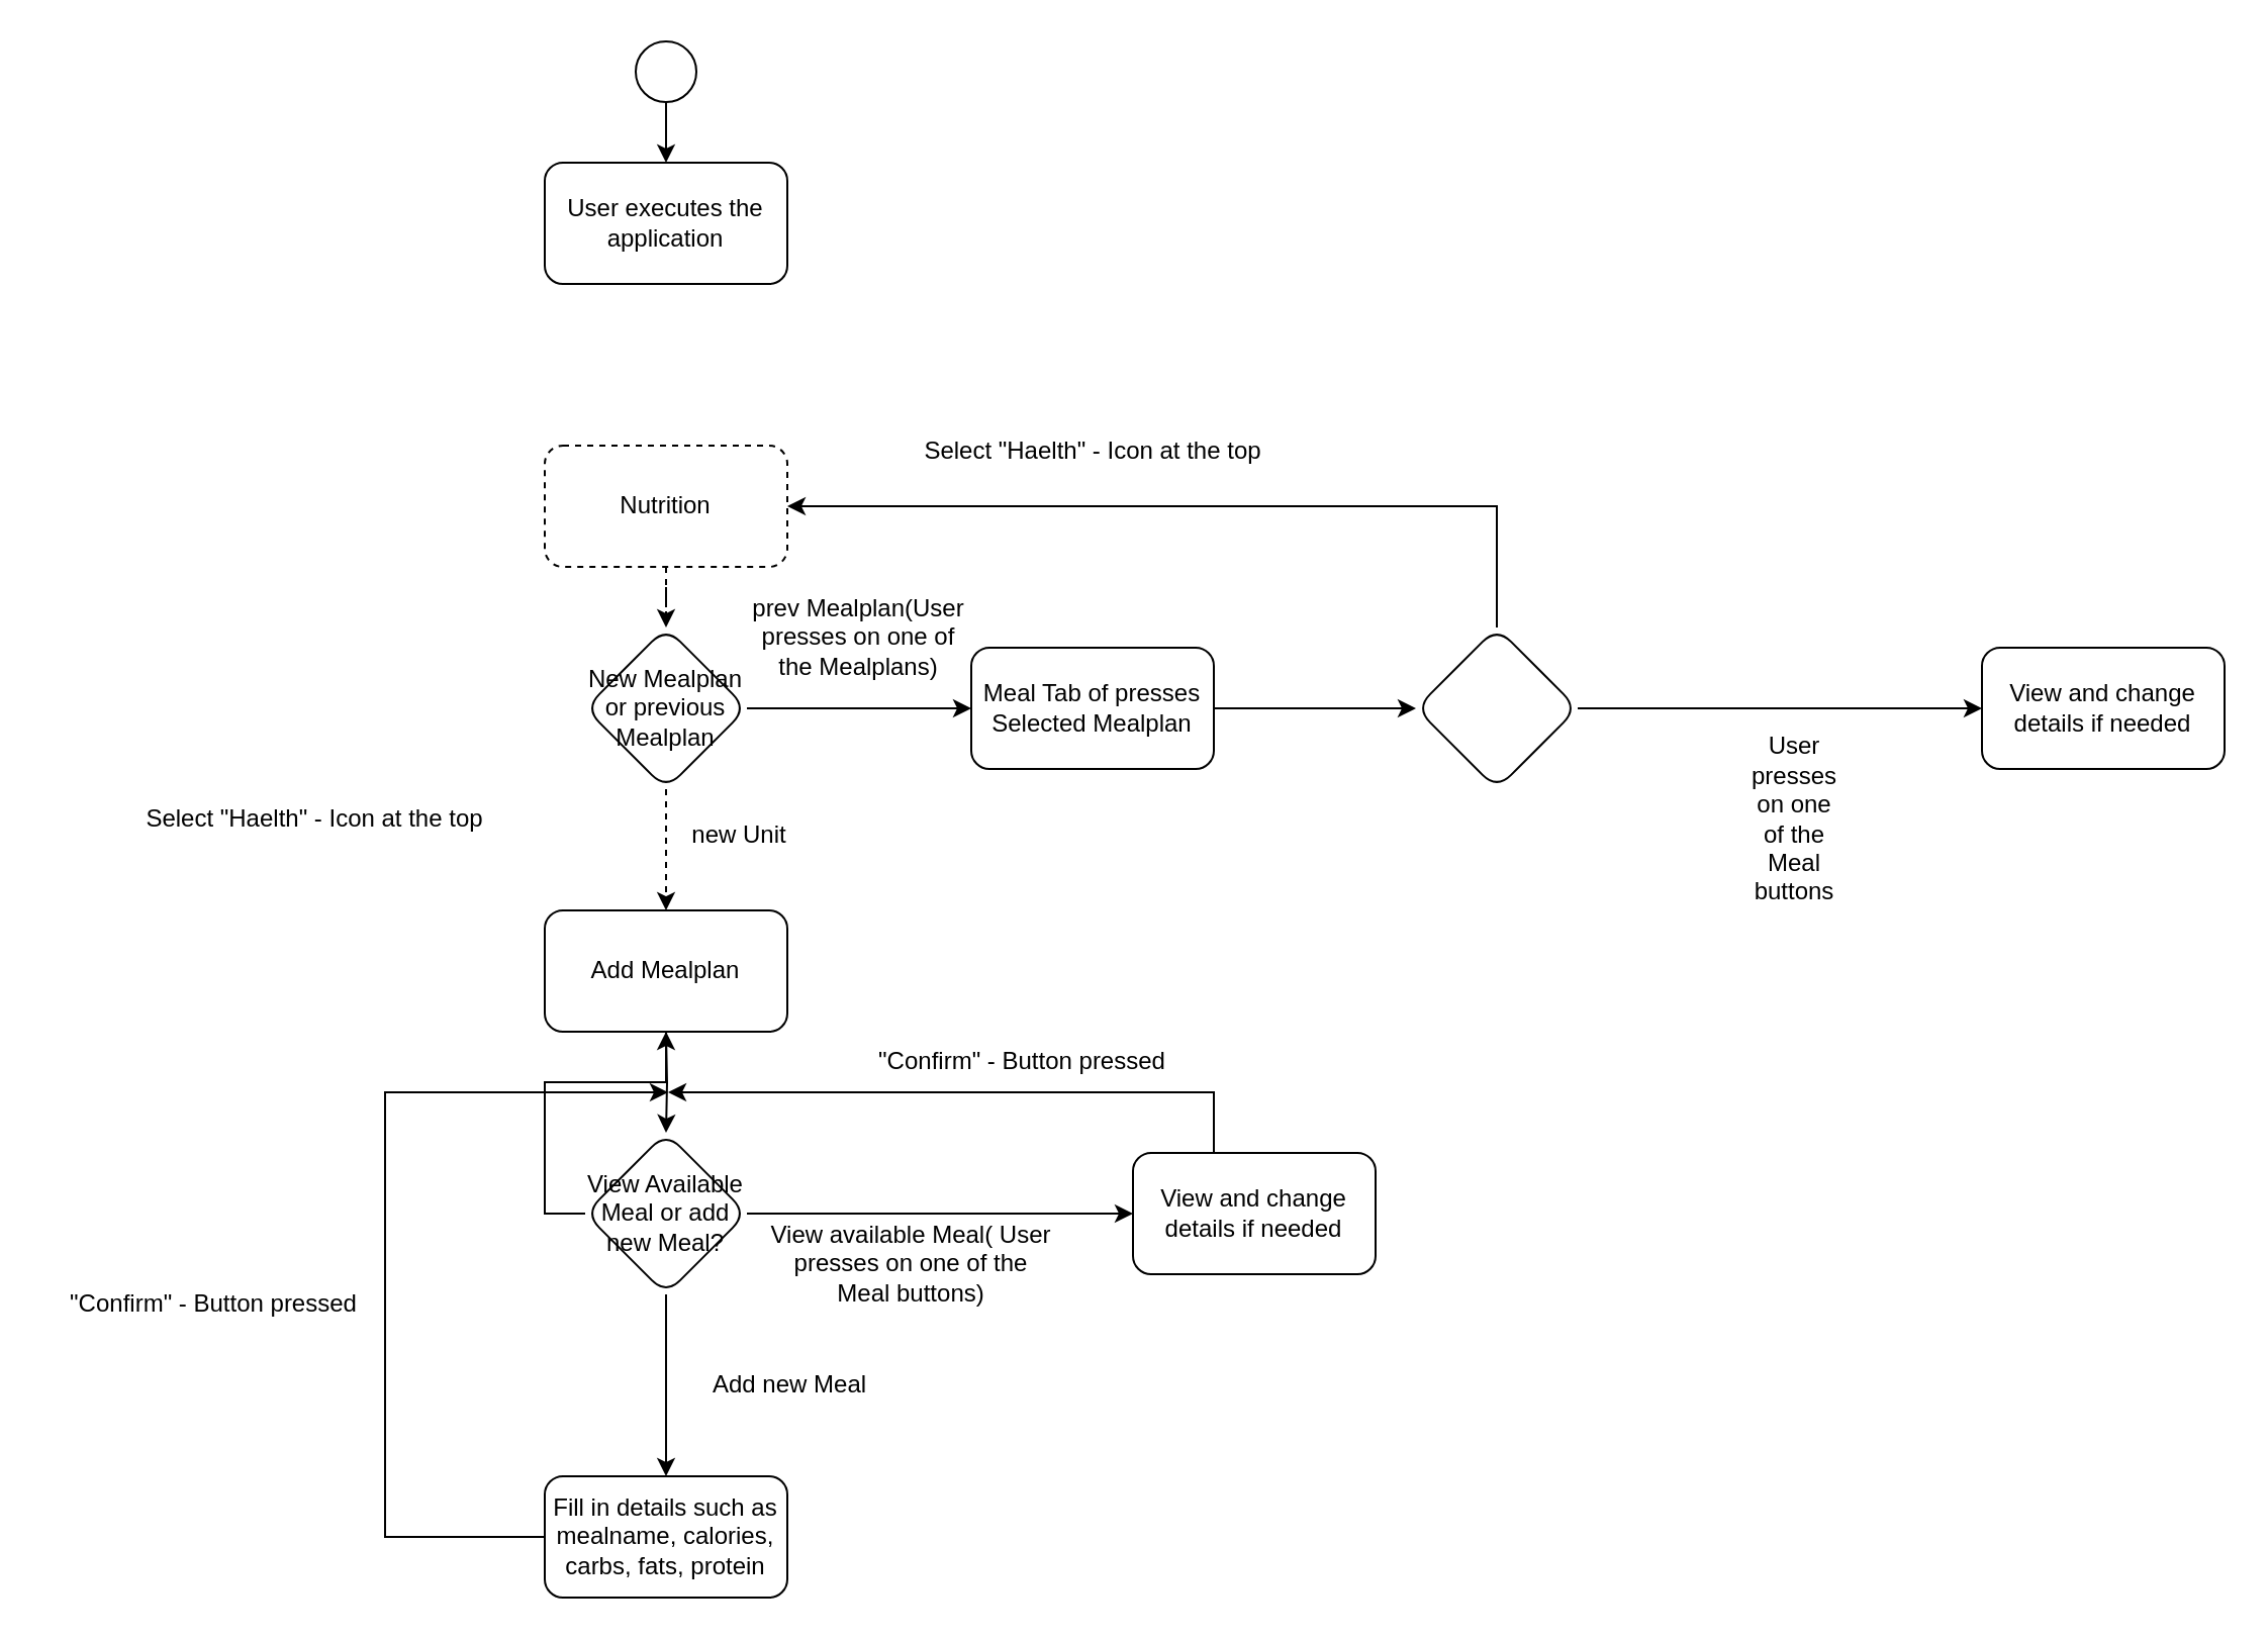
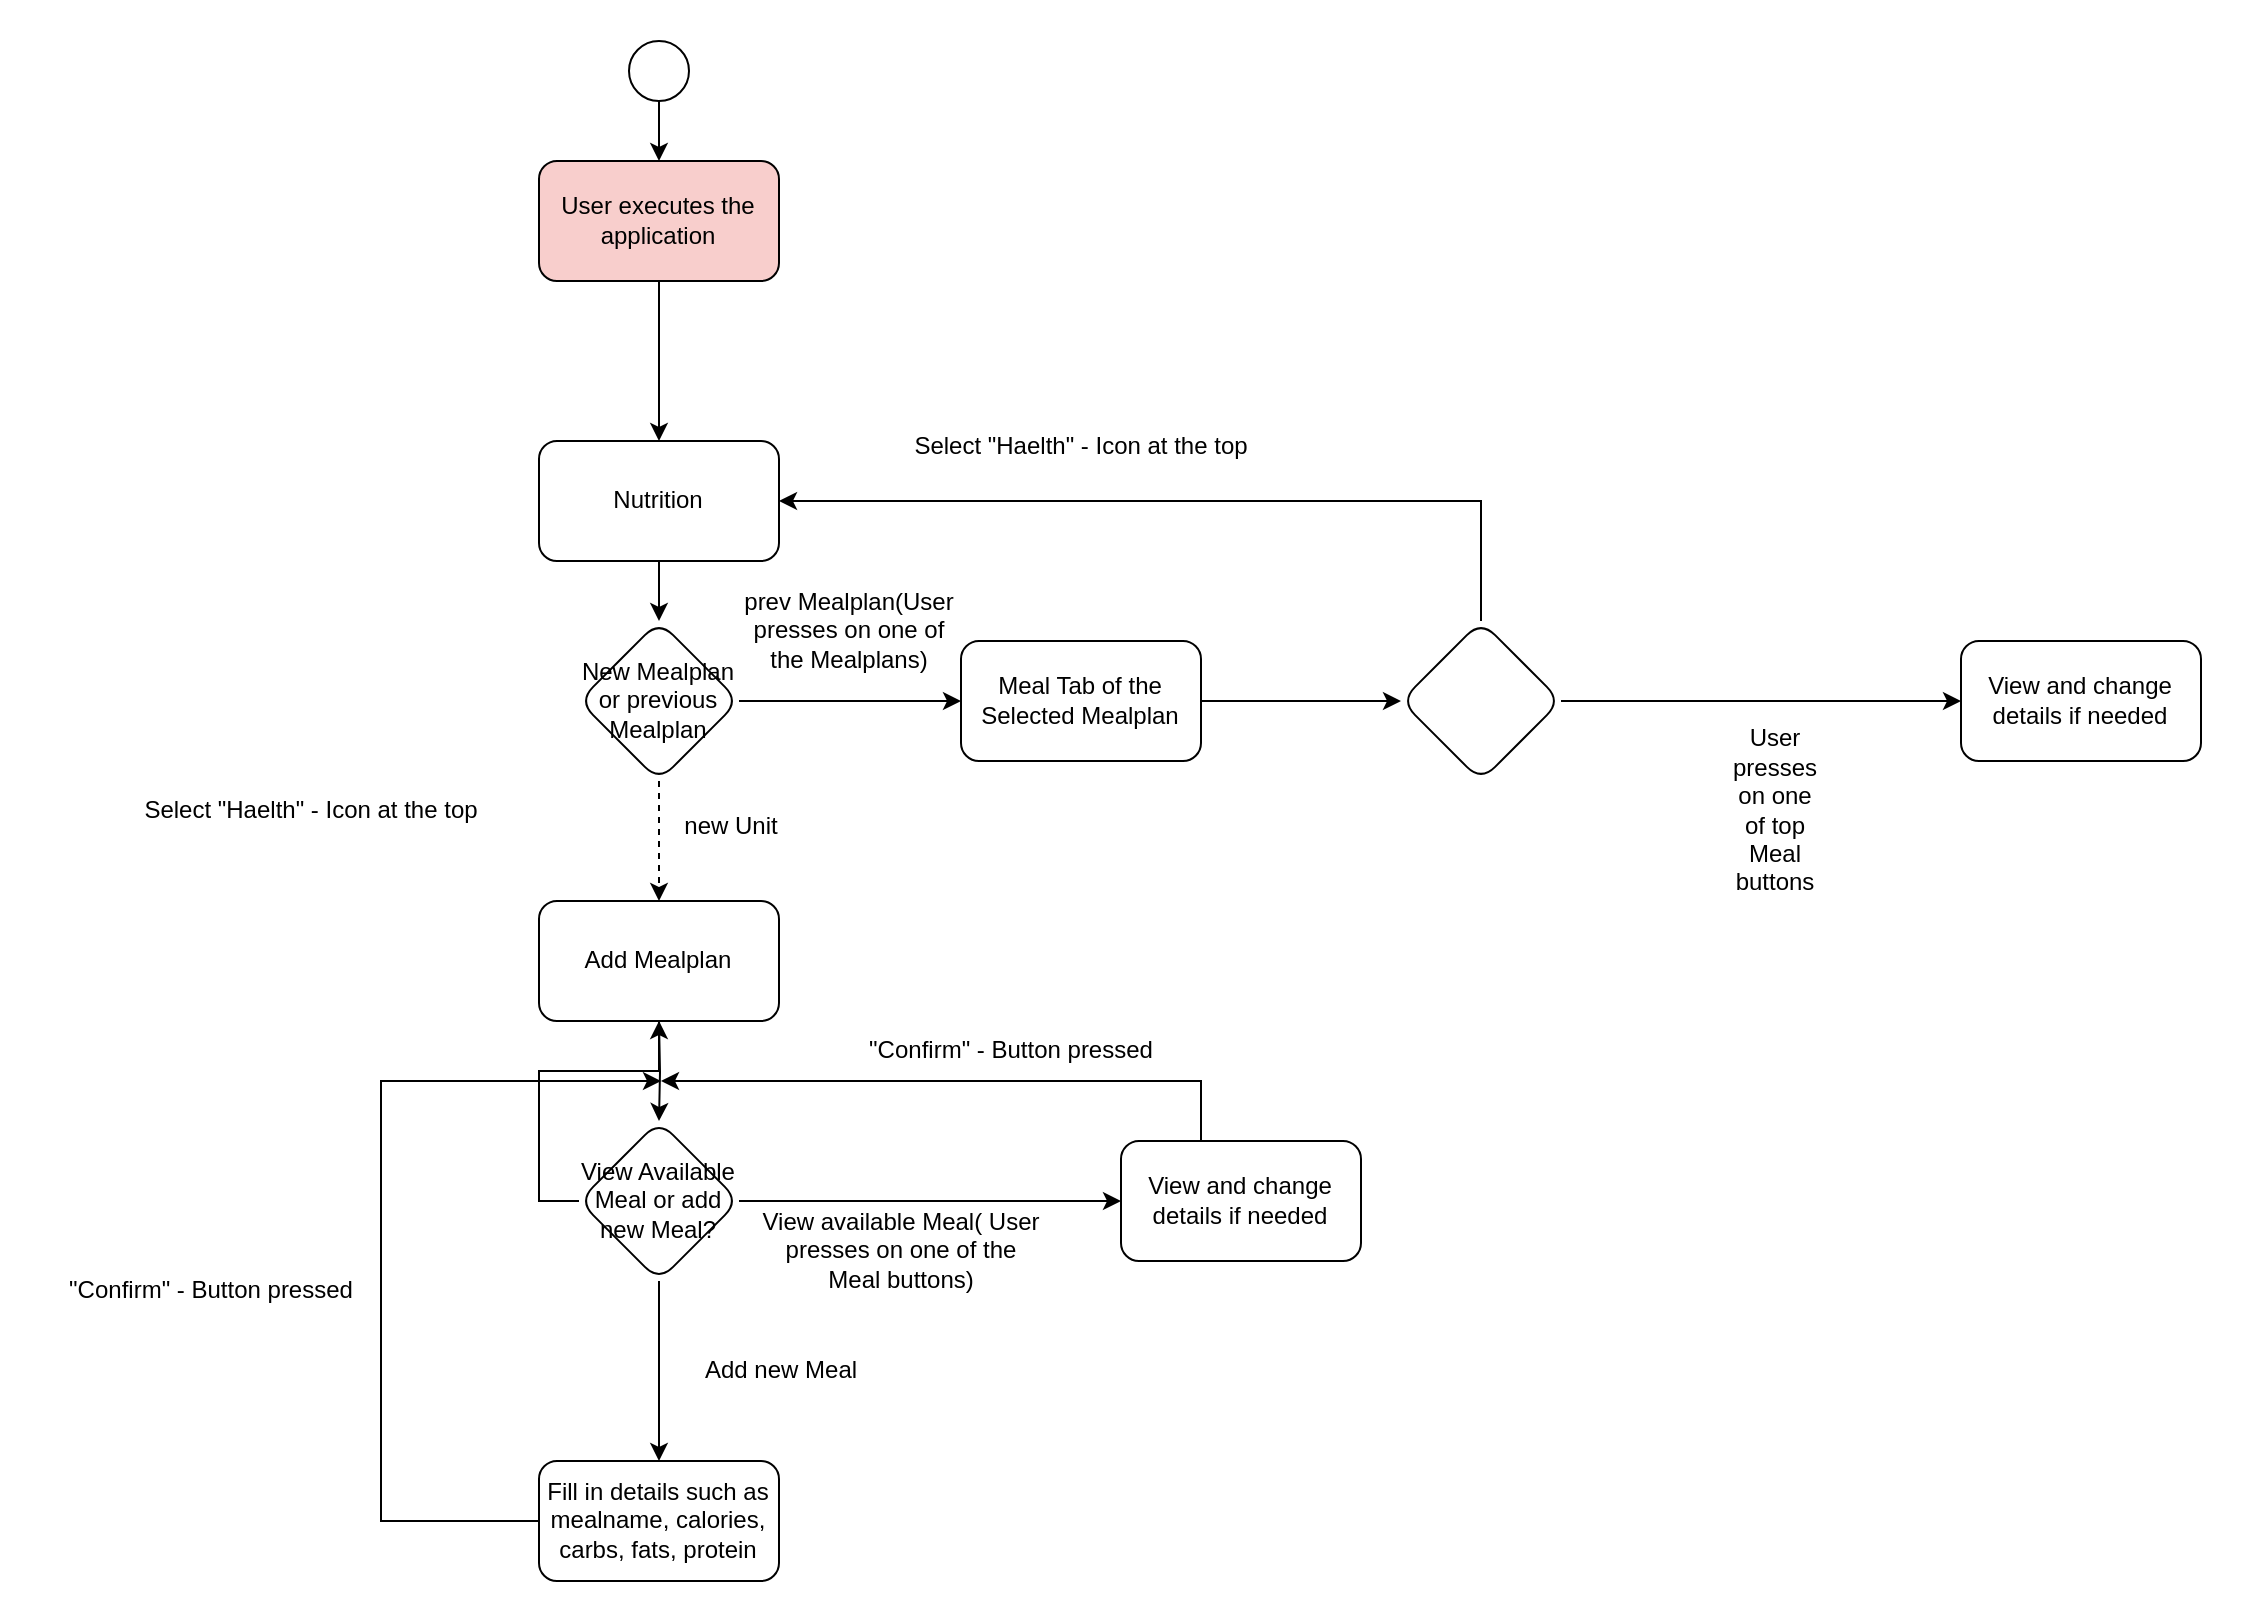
- <mxCell id="4" value="User executes the application" style="rounded=1;whiteSpace=wrap;html=1;" vertex="1" parent="1"><mxGeometry x="269" y="80" width="120" height="60" as="geometry" /></mxCell>
+ <mxCell id="4" value="User executes the application" style="rounded=1;whiteSpace=wrap;html=1;fillColor=#f8cecc;" vertex="1" parent="1"><mxGeometry x="269" y="80" width="120" height="60" as="geometry" /></mxCell>
+ <mxCell id="3" value="" style="edgeStyle=orthogonalEdgeStyle;rounded=0;orthogonalLoop=1;jettySize=auto;html=1;" edge="1" parent="1" source="4" target="7"><mxGeometry relative="1" as="geometry" /></mxCell>
- <mxCell id="7" value="Nutrition" style="whiteSpace=wrap;html=1;rounded=1;dashed=1;" vertex="1" parent="1"><mxGeometry x="269" y="220" width="120" height="60" as="geometry" /></mxCell>
+ <mxCell id="7" value="Nutrition" style="whiteSpace=wrap;html=1;rounded=1;" vertex="1" parent="1"><mxGeometry x="269" y="220" width="120" height="60" as="geometry" /></mxCell>
- <mxCell id="6" value="" style="edgeStyle=orthogonalEdgeStyle;rounded=0;orthogonalLoop=1;jettySize=auto;html=1;dashed=1;" edge="1" parent="1" source="7" target="20"><mxGeometry relative="1" as="geometry" /></mxCell>
+ <mxCell id="6" value="" style="edgeStyle=orthogonalEdgeStyle;rounded=0;orthogonalLoop=1;jettySize=auto;html=1;" edge="1" parent="1" source="7" target="20"><mxGeometry relative="1" as="geometry" /></mxCell>
- <mxCell id="22" value="Meal Tab of presses Selected Mealplan" style="whiteSpace=wrap;html=1;rounded=1;" vertex="1" parent="1"><mxGeometry x="480" y="320" width="120" height="60" as="geometry" /></mxCell>
+ <mxCell id="22" value="Meal Tab of the Selected Mealplan" style="whiteSpace=wrap;html=1;rounded=1;" vertex="1" parent="1"><mxGeometry x="480" y="320" width="120" height="60" as="geometry" /></mxCell>
- <mxCell id="30" value="&lt;span style=&quot;text-wrap-mode: wrap;&quot;&gt;User presses on one of the Meal buttons&lt;/span&gt;" style="text;html=1;align=center;verticalAlign=middle;resizable=0;points=[];autosize=1;strokeColor=none;fillColor=none;" vertex="1" parent="1"><mxGeometry x="767" y="390" width="240" height="30" as="geometry" /></mxCell>
+ <mxCell id="30" value="&lt;span style=&quot;text-wrap-mode: wrap;&quot;&gt;User presses on one of top Meal buttons&lt;/span&gt;" style="text;html=1;align=center;verticalAlign=middle;resizable=0;points=[];autosize=1;strokeColor=none;fillColor=none;" vertex="1" parent="1"><mxGeometry x="767" y="390" width="240" height="30" as="geometry" /></mxCell>
